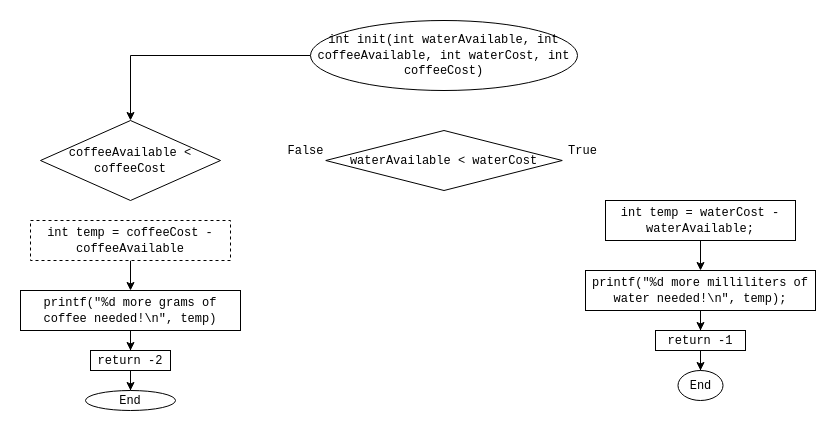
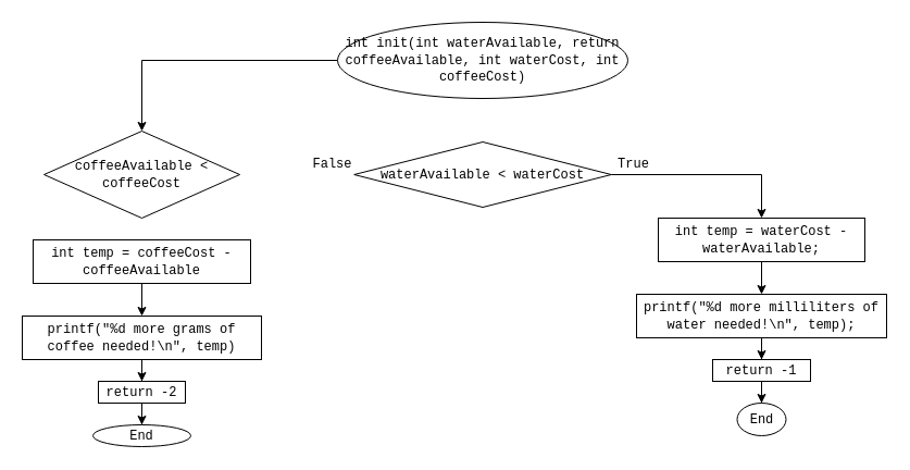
- <mxCell id="3" value="&lt;font face=&quot;Courier New&quot;&gt;int init(int waterAvailable, int coffeeAvailable, int waterCost, int coffeeCost)&lt;/font&gt;" style="ellipse;whiteSpace=wrap;html=1;" vertex="1" parent="1"><mxGeometry x="310" y="20" width="267" height="70" as="geometry" /></mxCell>
+ <mxCell id="3" value="&lt;font face=&quot;Courier New&quot;&gt;int init(int waterAvailable, return coffeeAvailable, int waterCost, int coffeeCost)&lt;/font&gt;" style="ellipse;whiteSpace=wrap;html=1;" vertex="1" parent="1"><mxGeometry x="310" y="20" width="267" height="70" as="geometry" /></mxCell>
+ <mxCell id="4" value="" style="edgeStyle=orthogonalEdgeStyle;rounded=0;orthogonalLoop=1;jettySize=auto;html=1;" edge="1" parent="1" source="5" target="7"><mxGeometry relative="1" as="geometry"><mxPoint x="610" y="160" as="targetPoint" /></mxGeometry></mxCell>
- <mxCell id="15" value="&lt;font face=&quot;Courier New&quot;&gt;int temp = coffeeCost - coffeeAvailable&lt;/font&gt;" style="rounded=0;whiteSpace=wrap;html=1;dashed=1;" vertex="1" parent="1"><mxGeometry y="220" width="200" height="40" as="geometry" x="30" /></mxCell>
+ <mxCell id="15" value="&lt;font face=&quot;Courier New&quot;&gt;int temp = coffeeCost - coffeeAvailable&lt;/font&gt;" style="rounded=0;whiteSpace=wrap;html=1;" vertex="1" parent="1"><mxGeometry y="220" width="200" height="40" as="geometry" x="30" /></mxCell>
